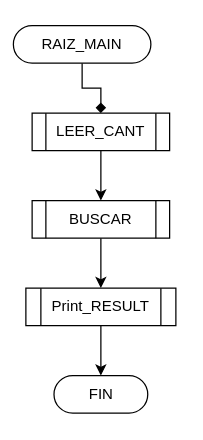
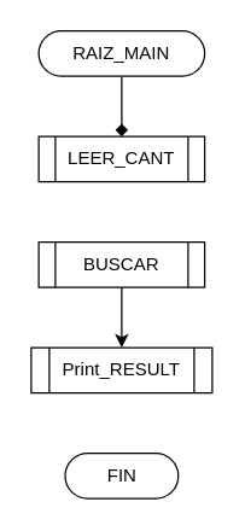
- <mxCell id="3" value="RAIZ_MAIN" style="rounded=1;whiteSpace=wrap;html=1;fontSize=12;glass=0;strokeWidth=1;shadow=0;arcSize=50;" vertex="1" parent="1"><mxGeometry x="10" y="20" width="110" height="30" as="geometry" /></mxCell>
+ <mxCell id="3" value="RAIZ_MAIN" style="rounded=1;whiteSpace=wrap;html=1;fontSize=12;glass=0;strokeWidth=1;shadow=0;arcSize=50;" vertex="1" parent="1"><mxGeometry x="25" y="20" width="110" height="30" as="geometry" /></mxCell>
- <mxCell id="4" style="edgeStyle=orthogonalEdgeStyle;rounded=0;orthogonalLoop=1;jettySize=auto;html=1;exitX=0.5;exitY=1;exitDx=0;exitDy=0;entryX=0.5;entryY=0;entryDx=0;entryDy=0;" edge="1" parent="1" source="5" target="7"><mxGeometry relative="1" as="geometry" /></mxCell>
- <mxCell id="9" style="edgeStyle=orthogonalEdgeStyle;rounded=0;orthogonalLoop=1;jettySize=auto;html=1;exitX=0.5;exitY=1;exitDx=0;exitDy=0;entryX=0.5;entryY=0;entryDx=0;entryDy=0;" edge="1" parent="1" source="10" target="8"><mxGeometry relative="1" as="geometry" /></mxCell>
